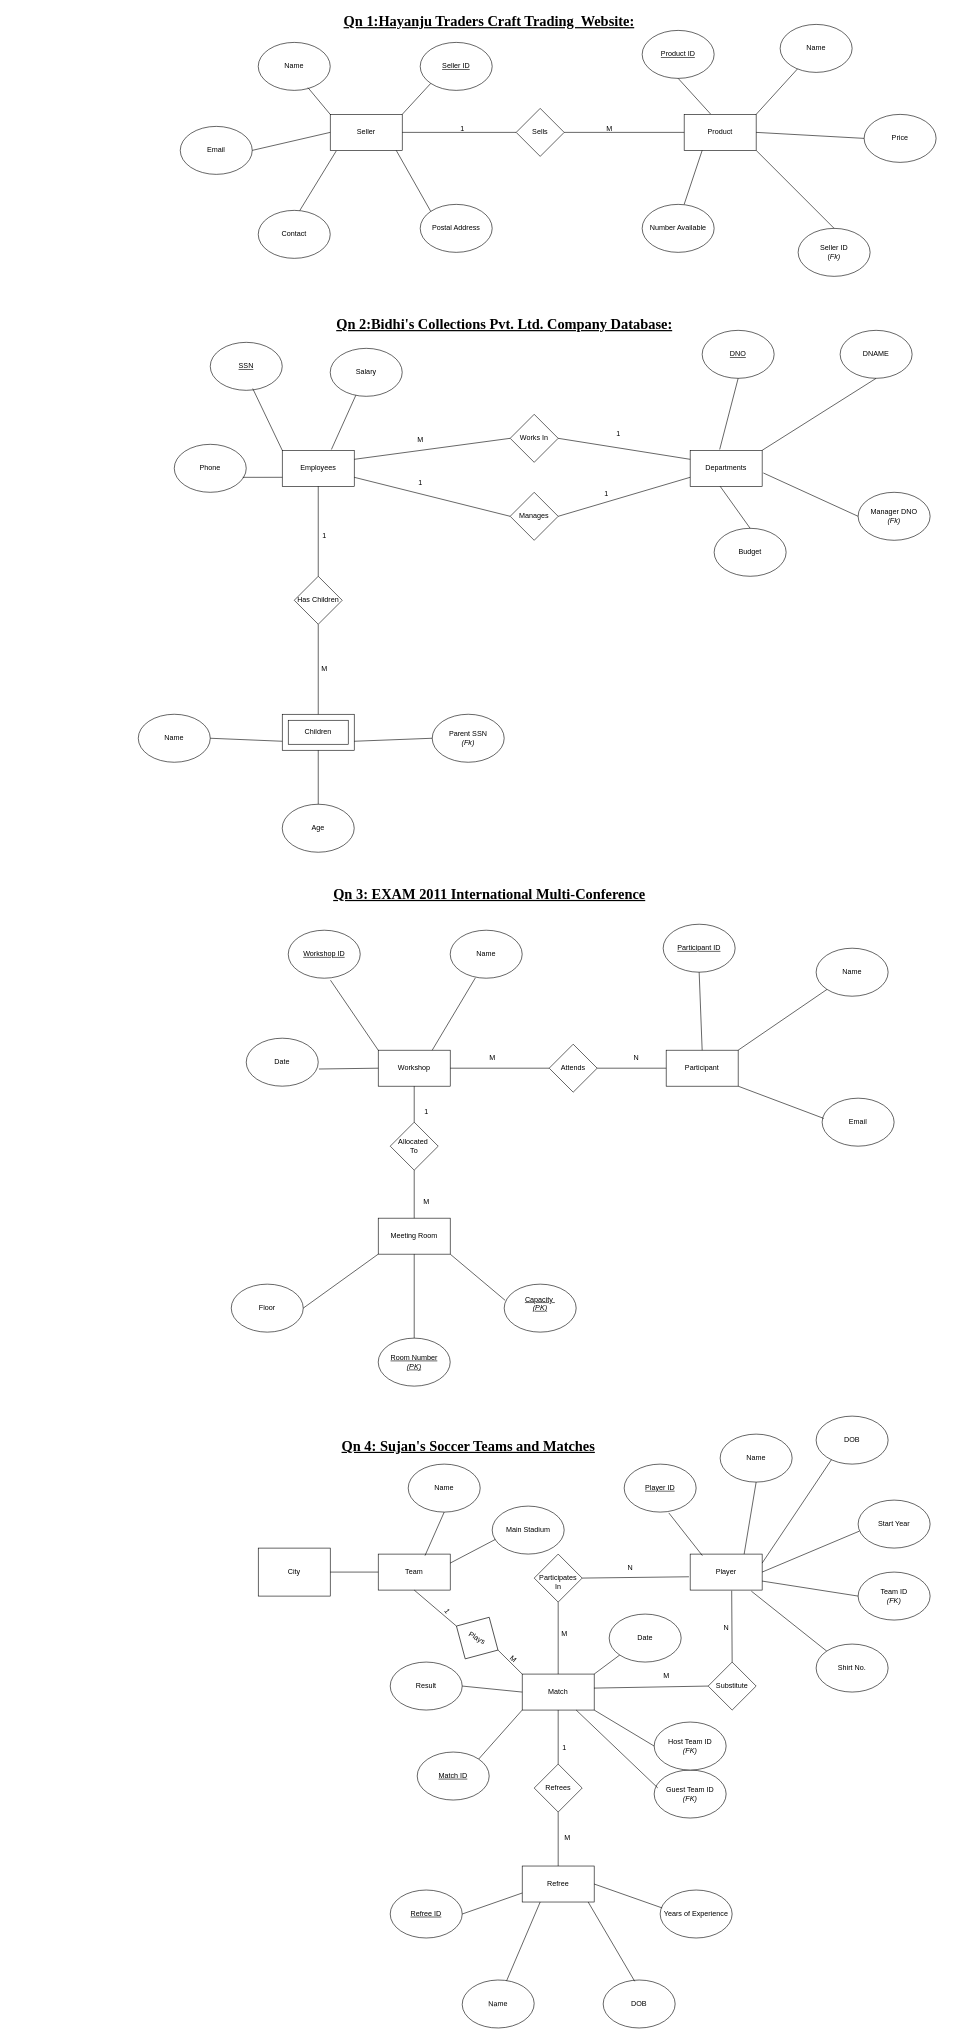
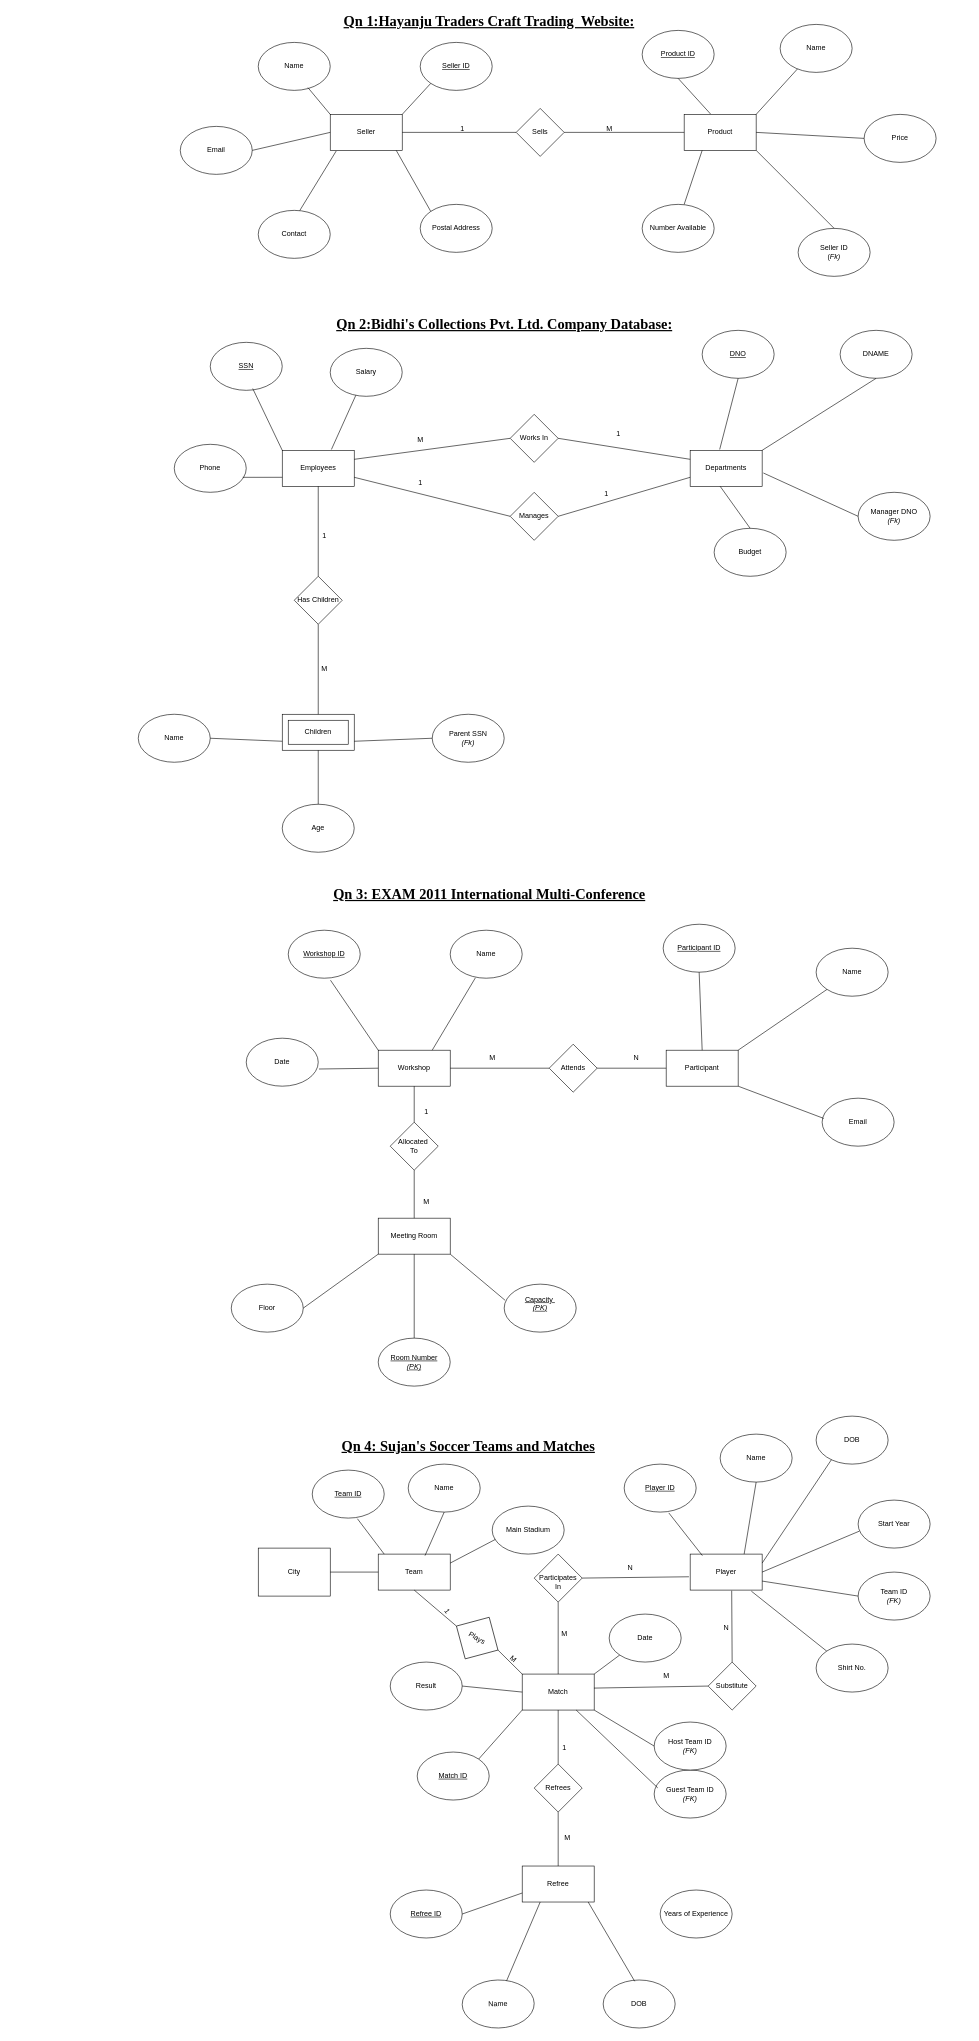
+ <mxCell id="110" value="&lt;u&gt;Team ID&lt;/u&gt;" style="ellipse;whiteSpace=wrap;html=1;" vertex="1" parent="1"><mxGeometry x="520" y="2450" width="120" height="80" as="geometry" /></mxCell>
+ <mxCell id="128" value="" style="endArrow=none;html=1;rounded=0;exitX=0.083;exitY=0;exitDx=0;exitDy=0;exitPerimeter=0;entryX=0.627;entryY=1.012;entryDx=0;entryDy=0;entryPerimeter=0;" edge="1" parent="1" source="103" target="110"><mxGeometry width="50" height="50" relative="1" as="geometry"><mxPoint x="980" y="2670" as="sourcePoint" /><mxPoint x="1030" y="2620" as="targetPoint" /></mxGeometry></mxCell>
- <mxCell id="144" value="" style="endArrow=none;html=1;rounded=0;exitX=1;exitY=0.5;exitDx=0;exitDy=0;entryX=0.027;entryY=0.373;entryDx=0;entryDy=0;entryPerimeter=0;" edge="1" parent="1" source="106" target="122"><mxGeometry width="50" height="50" relative="1" as="geometry"><mxPoint x="980" y="3170" as="sourcePoint" /><mxPoint x="1030" y="3120" as="targetPoint" /></mxGeometry></mxCell>
